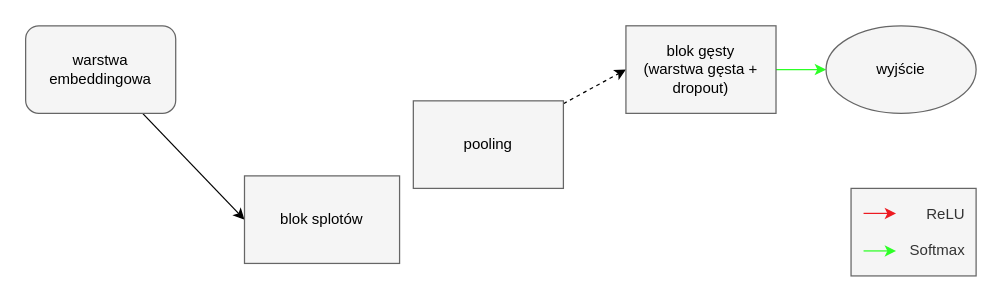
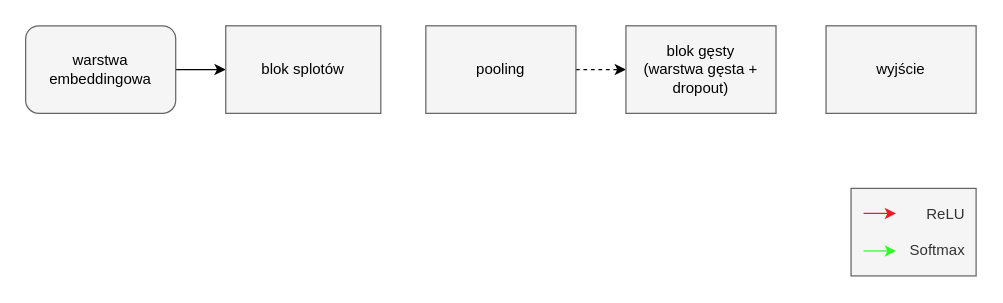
- <mxCell id="7" style="edgeStyle=none;html=1;entryX=0;entryY=0.5;entryDx=0;entryDy=0;fontColor=#000000;strokeColor=#2DFF26;" edge="1" parent="1" source="8" target="9"><mxGeometry relative="1" as="geometry" /></mxCell>
- <mxCell id="9" value="&lt;font color=&quot;#000000&quot;&gt;wyjście&lt;br&gt;&lt;/font&gt;" style="ellipse;whiteSpace=wrap;html=1;fillColor=#f5f5f5;strokeColor=#666666;fontColor=#333333;" vertex="1" parent="1"><mxGeometry x="660" y="20" width="120" height="70" as="geometry" /></mxCell>
+ <mxCell id="9" value="&lt;font color=&quot;#000000&quot;&gt;wyjście&lt;br&gt;&lt;/font&gt;" style="rounded=0;whiteSpace=wrap;html=1;fillColor=#f5f5f5;strokeColor=#666666;fontColor=#333333;" vertex="1" parent="1"><mxGeometry x="660" y="20" width="120" height="70" as="geometry" /></mxCell>
- <mxCell id="6" value="&lt;font color=&quot;#000000&quot;&gt;pooling&lt;br&gt;&lt;/font&gt;" style="rounded=0;whiteSpace=wrap;html=1;fillColor=#f5f5f5;strokeColor=#666666;fontColor=#333333;" vertex="1" parent="1"><mxGeometry x="330" y="80" width="120" height="70" as="geometry" /></mxCell>
+ <mxCell id="6" value="&lt;font color=&quot;#000000&quot;&gt;pooling&lt;br&gt;&lt;/font&gt;" style="rounded=0;whiteSpace=wrap;html=1;fillColor=#f5f5f5;strokeColor=#666666;fontColor=#333333;" vertex="1" parent="1"><mxGeometry x="340" y="20" width="120" height="70" as="geometry" /></mxCell>
- <mxCell id="4" value="&lt;font color=&quot;#000000&quot;&gt;blok splotów&lt;/font&gt;" style="rounded=0;whiteSpace=wrap;html=1;fillColor=#f5f5f5;fontColor=#333333;strokeColor=#666666;" vertex="1" parent="1"><mxGeometry x="195" y="140" width="124" height="70" as="geometry" /></mxCell>
+ <mxCell id="4" value="&lt;font color=&quot;#000000&quot;&gt;blok splotów&lt;/font&gt;" style="rounded=0;whiteSpace=wrap;html=1;fillColor=#f5f5f5;fontColor=#333333;strokeColor=#666666;" vertex="1" parent="1"><mxGeometry x="180" y="20" width="124" height="70" as="geometry" /></mxCell>
